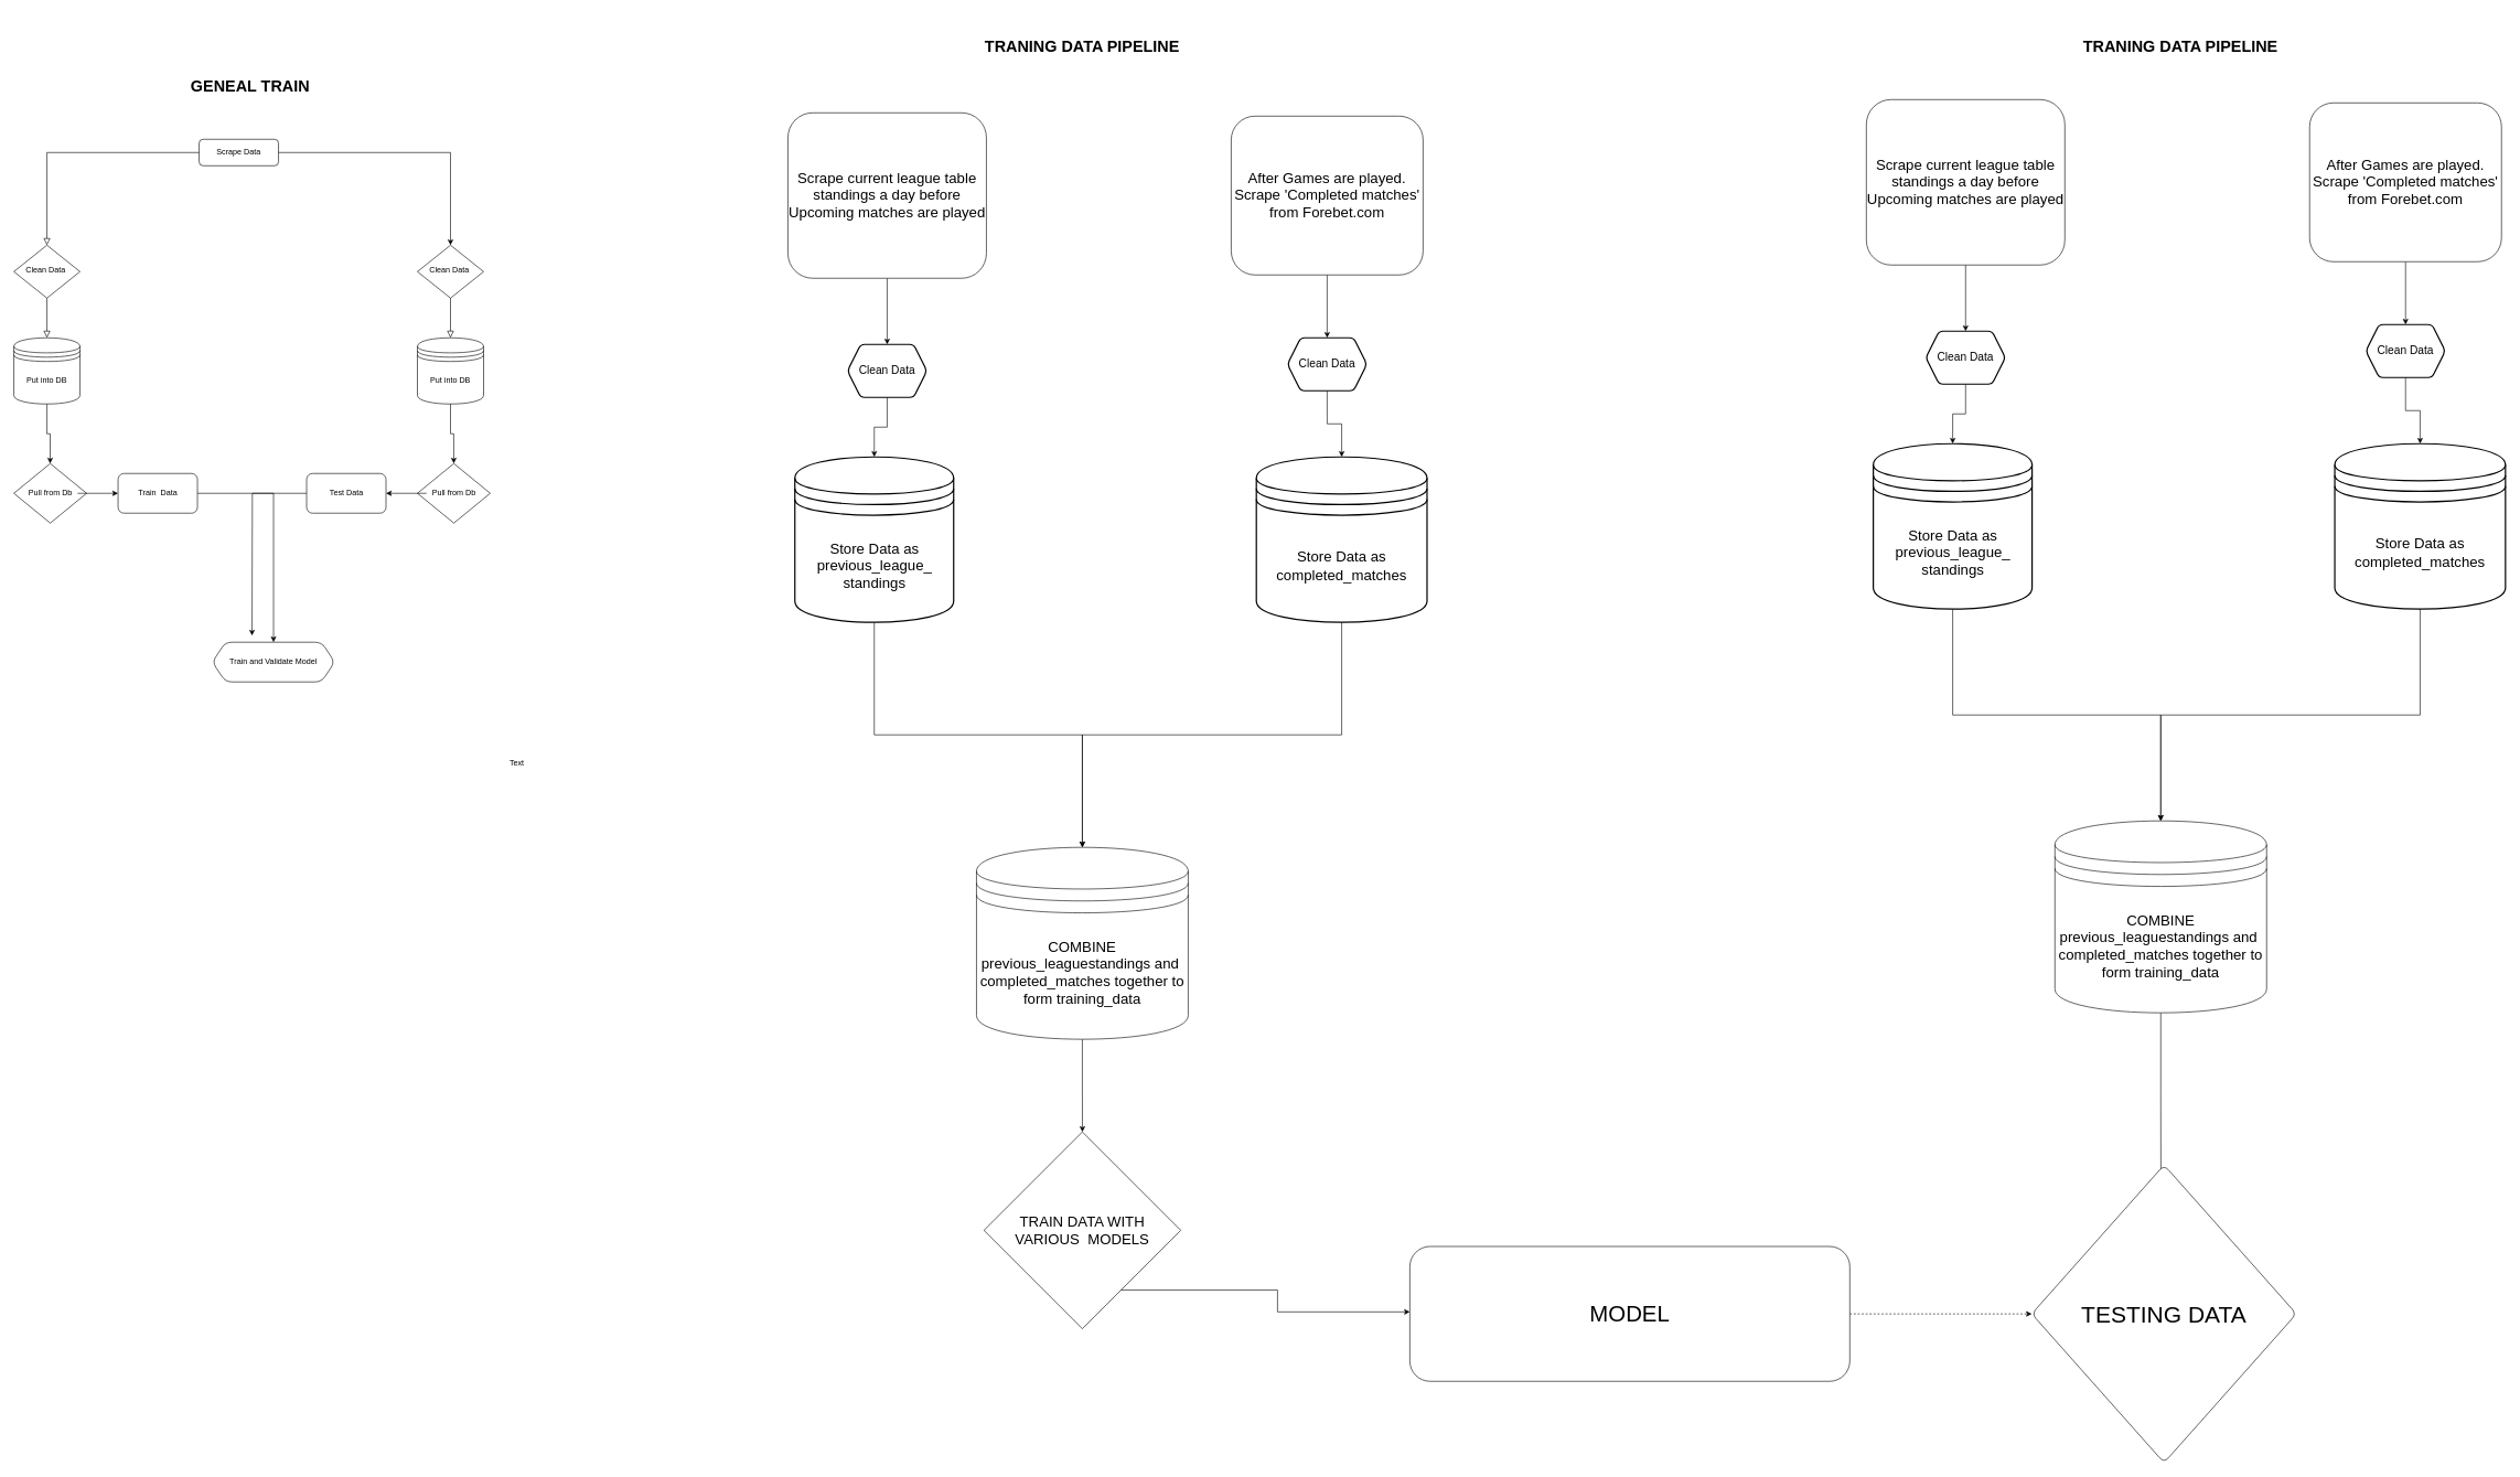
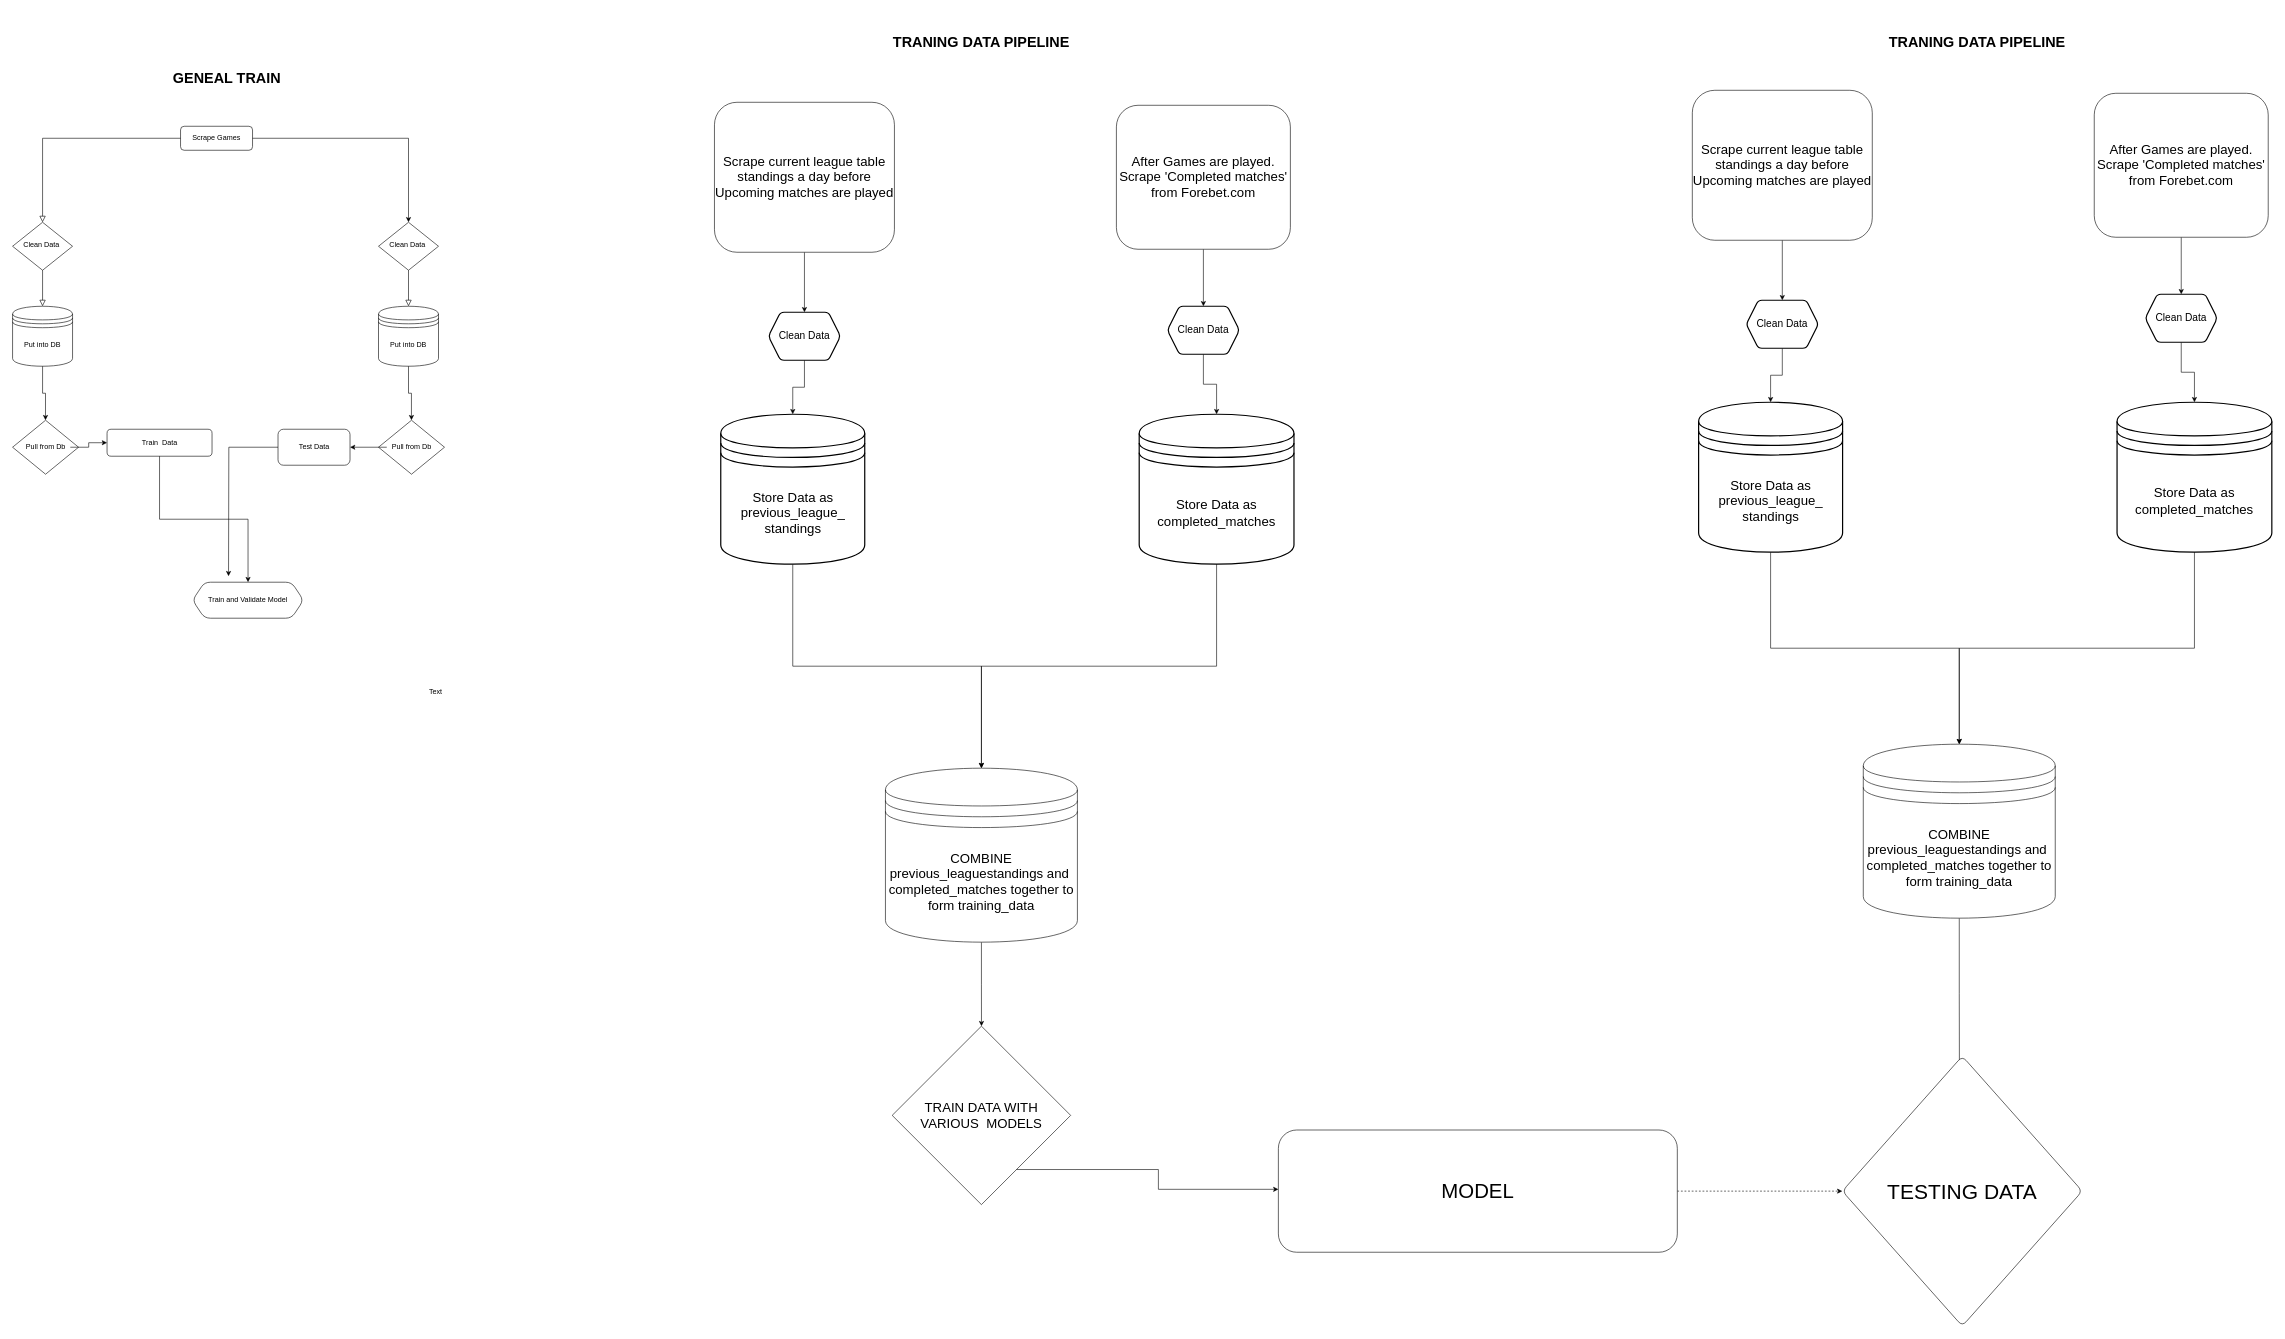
- <mxCell id="6" value="Scrape Data" style="rounded=1;whiteSpace=wrap;html=1;fontSize=12;glass=0;strokeWidth=1;shadow=0;" parent="5" vertex="1"><mxGeometry x="280" width="120" height="40" as="geometry" /></mxCell>
+ <mxCell id="6" value="Scrape Games" style="rounded=1;whiteSpace=wrap;html=1;fontSize=12;glass=0;strokeWidth=1;shadow=0;" parent="5" vertex="1"><mxGeometry x="280" width="120" height="40" as="geometry" /></mxCell>
- <mxCell id="19" value="Train&amp;nbsp; Data" style="rounded=1;whiteSpace=wrap;html=1;" parent="5" vertex="1"><mxGeometry x="157.5" y="505" width="120" height="60" as="geometry" /></mxCell>
+ <mxCell id="19" value="Train&amp;nbsp; Data" style="rounded=1;whiteSpace=wrap;html=1;" parent="5" vertex="1"><mxGeometry x="157.5" y="505" width="175" height="45" as="geometry" /></mxCell>
- <mxCell id="28" value="Text" style="text;html=1;align=center;verticalAlign=middle;resizable=0;points=[];autosize=1;strokeColor=none;fillColor=none;" parent="1" vertex="1"><mxGeometry x="755" y="1138" width="50" height="30" as="geometry" /></mxCell>
+ <mxCell id="28" value="Text" style="text;html=1;align=center;verticalAlign=middle;resizable=0;points=[];autosize=1;strokeColor=none;fillColor=none;" parent="1" vertex="1"><mxGeometry x="700" y="1138" width="50" height="30" as="geometry" /></mxCell>
